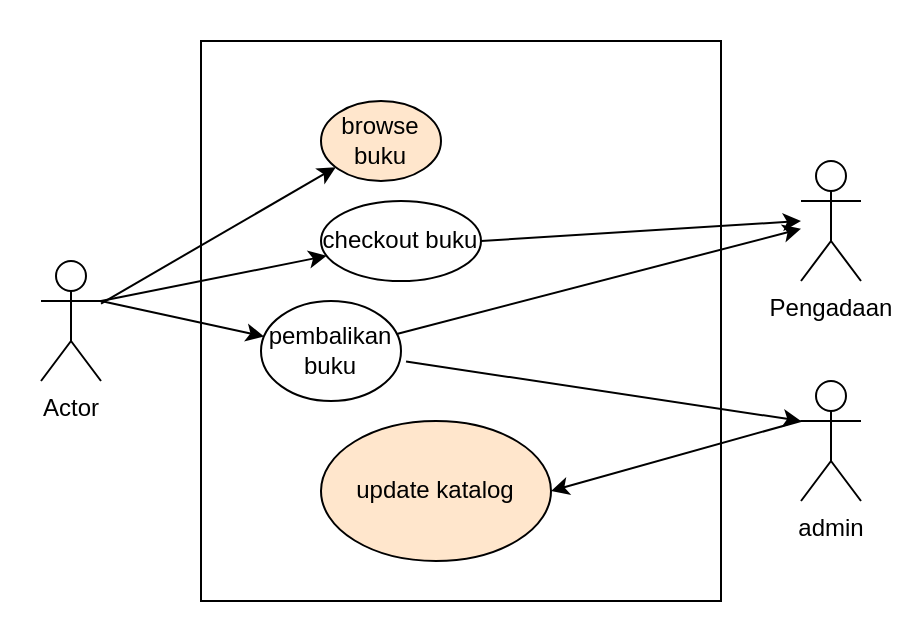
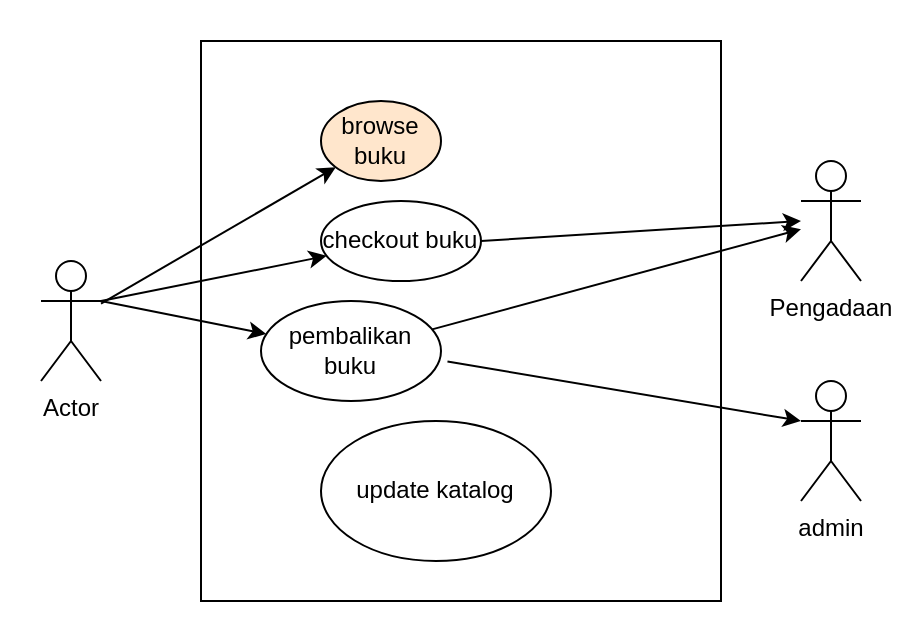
- <mxCell id="6" value="pembalikan buku" style="ellipse;whiteSpace=wrap;html=1;" vertex="1" parent="1"><mxGeometry x="130" y="150" width="70" height="50" as="geometry" /></mxCell>
+ <mxCell id="6" value="pembalikan buku" style="ellipse;whiteSpace=wrap;html=1;" vertex="1" parent="1"><mxGeometry x="130" y="150" width="90" height="50" as="geometry" /></mxCell>
- <mxCell id="16" value="" style="endArrow=classic;html=1;rounded=0;entryX=1;entryY=0.5;entryDx=0;entryDy=0;exitX=0;exitY=0.333;exitDx=0;exitDy=0;exitPerimeter=0;" edge="1" parent="1" source="9" target="7"><mxGeometry width="50" height="50" relative="1" as="geometry"><mxPoint x="213" y="190" as="sourcePoint" /><mxPoint x="410" y="220" as="targetPoint" /></mxGeometry></mxCell>
- <mxCell id="7" value="update katalog" style="ellipse;whiteSpace=wrap;html=1;fillColor=#ffe6cc;" vertex="1" parent="1"><mxGeometry x="160" y="210" width="115" height="70" as="geometry" /></mxCell>
+ <mxCell id="7" value="update katalog" style="ellipse;whiteSpace=wrap;html=1;" vertex="1" parent="1"><mxGeometry x="160" y="210" width="115" height="70" as="geometry" /></mxCell>
